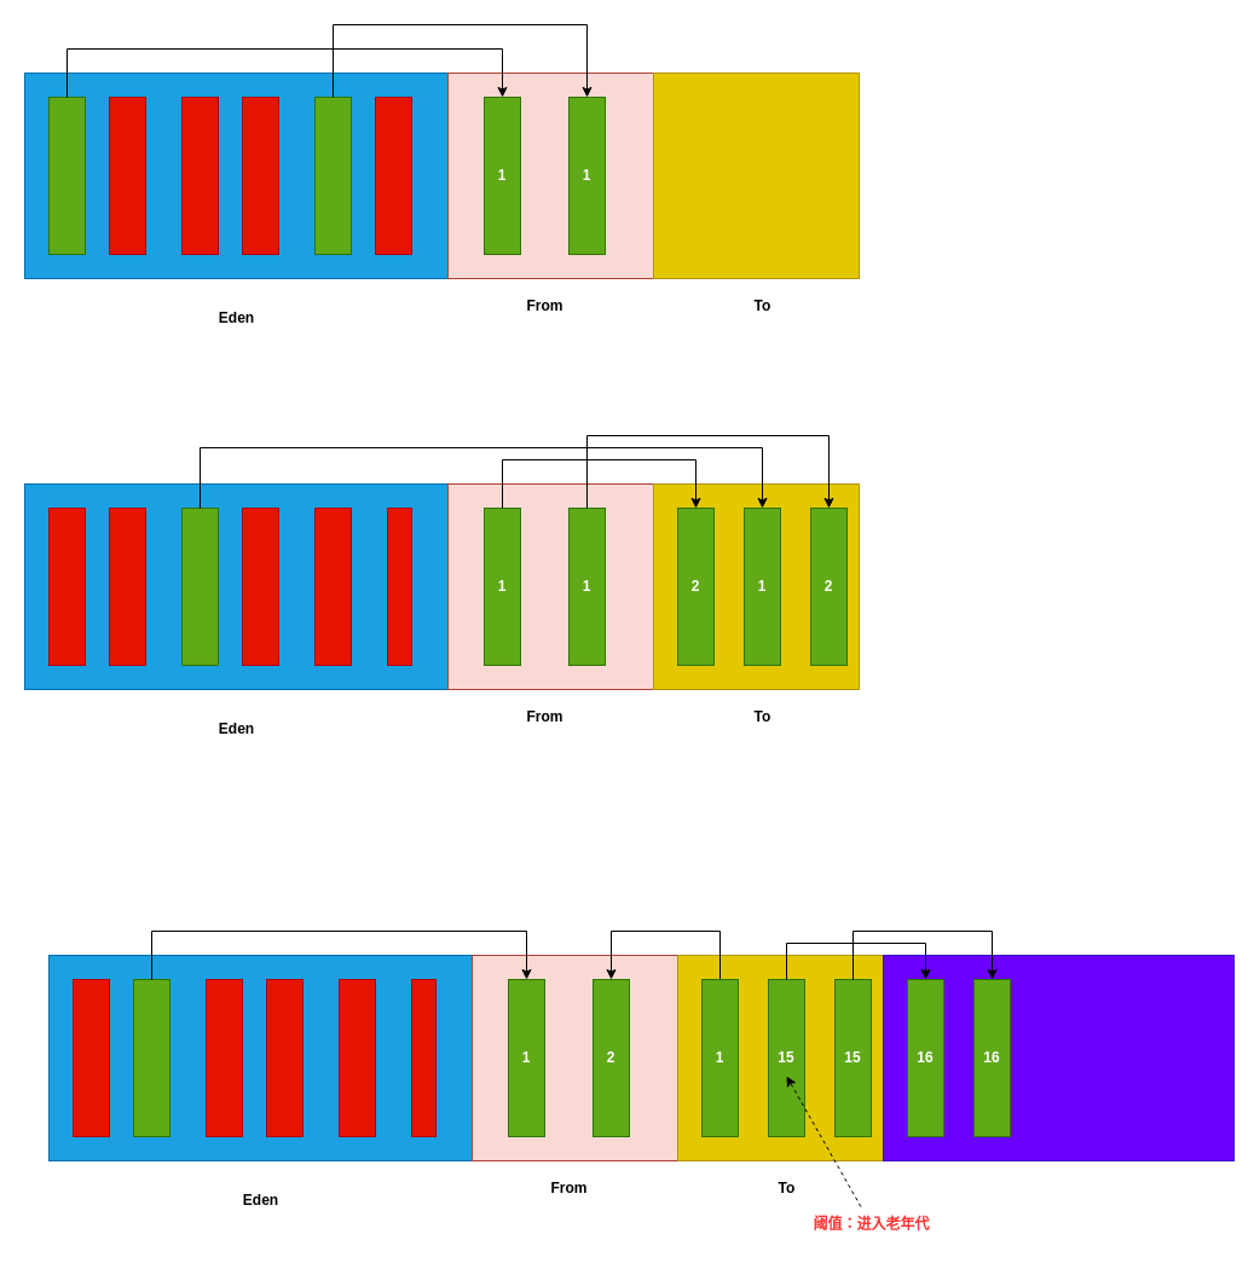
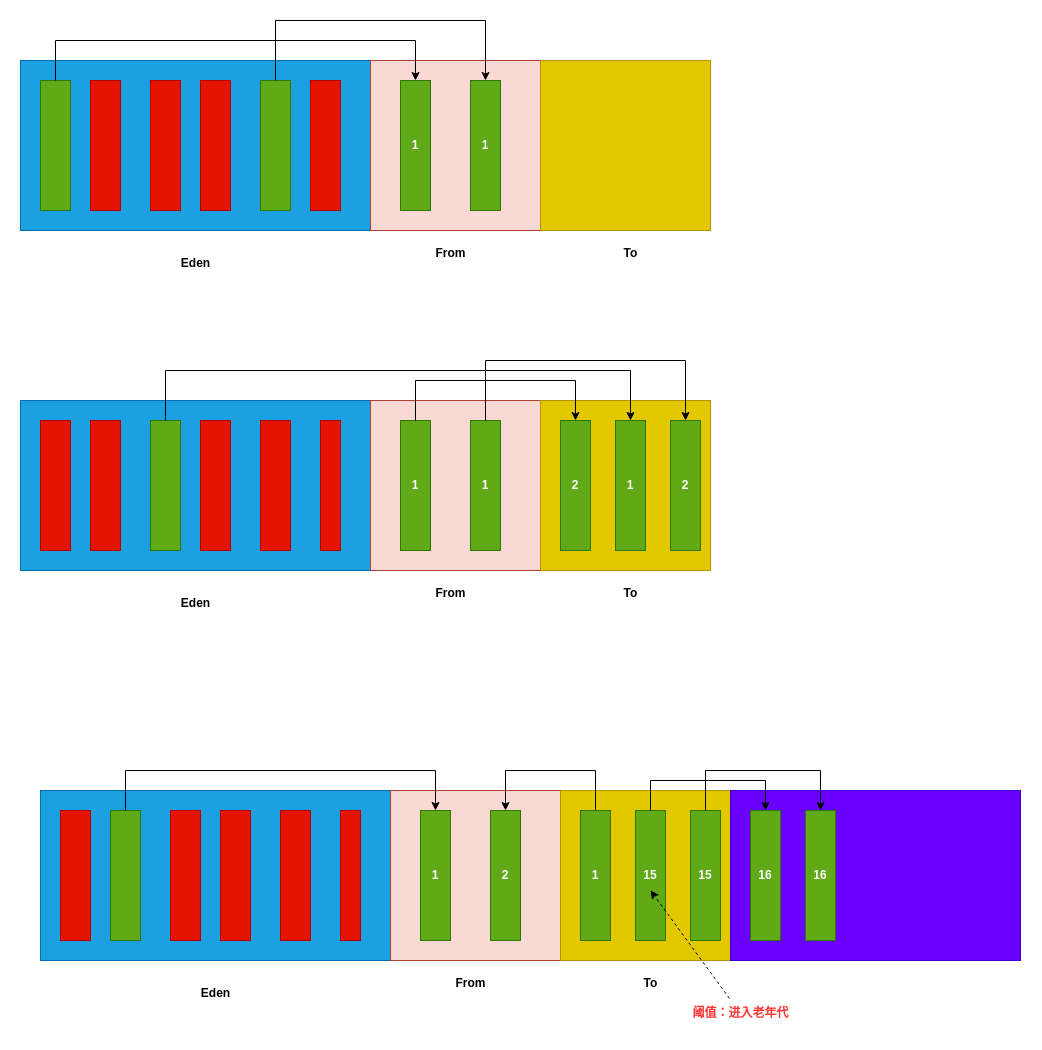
- <mxCell id="62" value="&lt;font color=&quot;#ff3333&quot;&gt;阈值：进入老年代&lt;/font&gt;" style="text;html=1;align=center;verticalAlign=middle;resizable=0;points=[];autosize=1;strokeColor=none;fillColor=none;fontStyle=1" vertex="1" parent="1"><mxGeometry x="660" y="998" width="120" height="30" as="geometry" /></mxCell>
+ <mxCell id="62" value="&lt;font color=&quot;#ff3333&quot;&gt;阈值：进入老年代&lt;/font&gt;" style="text;html=1;align=center;verticalAlign=middle;resizable=0;points=[];autosize=1;strokeColor=none;fillColor=none;fontStyle=1" vertex="1" parent="1"><mxGeometry x="680" y="998" width="120" height="30" as="geometry" /></mxCell>
